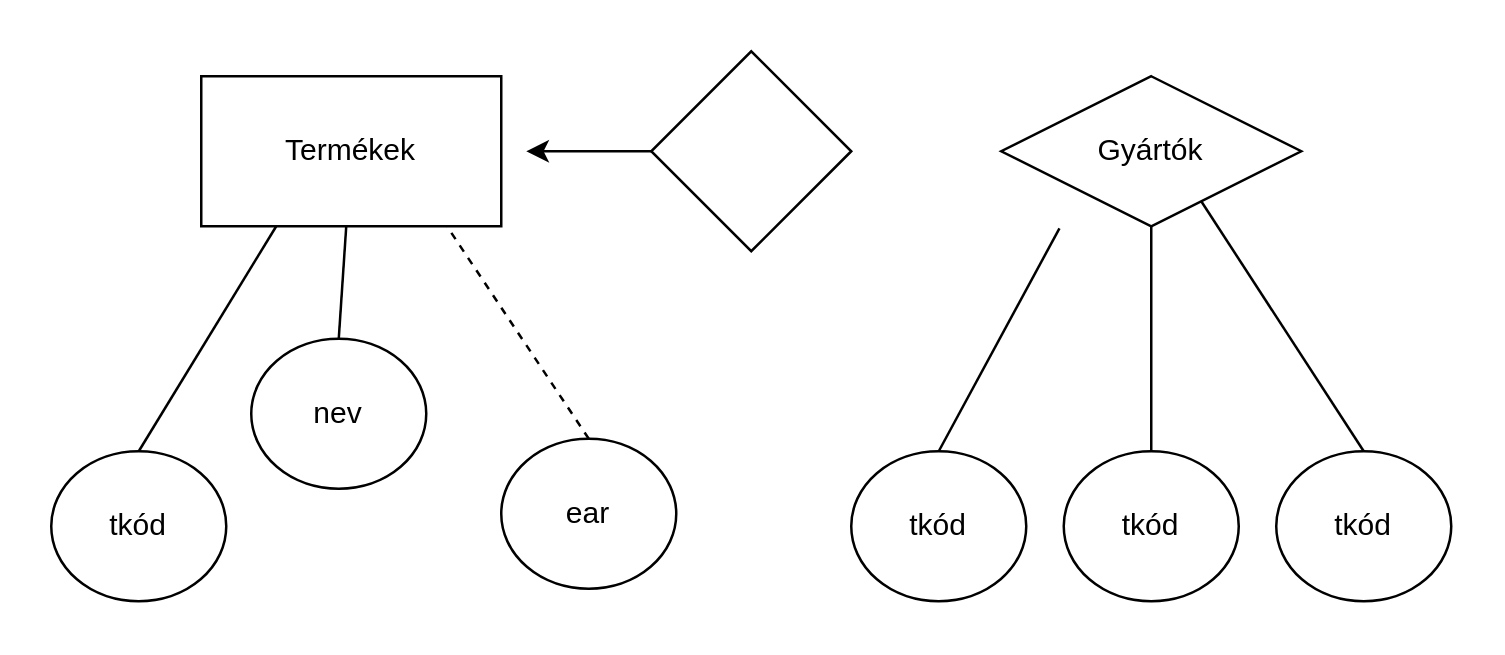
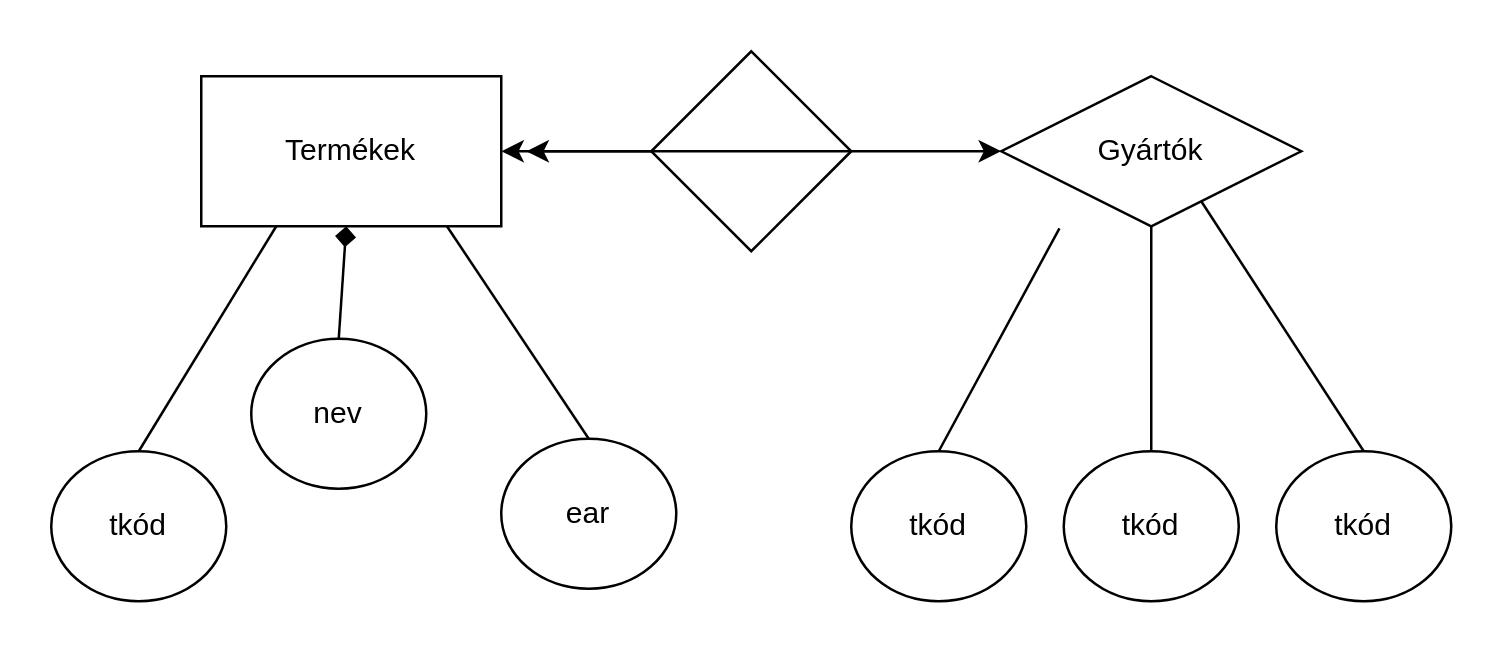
+ <mxCell id="5" value="" style="endArrow=classic;startArrow=classic;html=1;rounded=0;exitX=1;exitY=0.5;exitDx=0;exitDy=0;entryX=0;entryY=0.5;entryDx=0;entryDy=0;" edge="1" parent="1" source="2" target="3"><mxGeometry width="50" height="50" relative="1" as="geometry"><mxPoint x="260" y="80" as="sourcePoint" /><mxPoint x="310" y="30" as="targetPoint" /></mxGeometry></mxCell>
- <mxCell id="10" value="" style="endArrow=none;html=1;rounded=0;exitX=0.5;exitY=0;exitDx=0;exitDy=0;" edge="1" parent="1" source="8" target="2"><mxGeometry width="50" height="50" relative="1" as="geometry"><mxPoint x="140" y="180" as="sourcePoint" /><mxPoint x="190" y="130" as="targetPoint" /></mxGeometry></mxCell>
+ <mxCell id="10" value="" style="endArrow=diamond;html=1;rounded=0;exitX=0.5;exitY=0;exitDx=0;exitDy=0;" edge="1" parent="1" source="8" target="2"><mxGeometry width="50" height="50" relative="1" as="geometry"><mxPoint x="140" y="180" as="sourcePoint" /><mxPoint x="190" y="130" as="targetPoint" /></mxGeometry></mxCell>
- <mxCell id="12" value="" style="endArrow=none;html=1;rounded=0;exitX=0.5;exitY=0;exitDx=0;exitDy=0;entryX=0.819;entryY=1;entryDx=0;entryDy=0;entryPerimeter=0;dashed=1;" edge="1" parent="1" source="9" target="2"><mxGeometry width="50" height="50" relative="1" as="geometry"><mxPoint x="260" y="90" as="sourcePoint" /><mxPoint x="310" y="40" as="targetPoint" /></mxGeometry></mxCell>
+ <mxCell id="12" value="" style="endArrow=none;html=1;rounded=0;exitX=0.5;exitY=0;exitDx=0;exitDy=0;entryX=0.819;entryY=1;entryDx=0;entryDy=0;entryPerimeter=0;" edge="1" parent="1" source="9" target="2"><mxGeometry width="50" height="50" relative="1" as="geometry"><mxPoint x="260" y="90" as="sourcePoint" /><mxPoint x="310" y="40" as="targetPoint" /></mxGeometry></mxCell>
